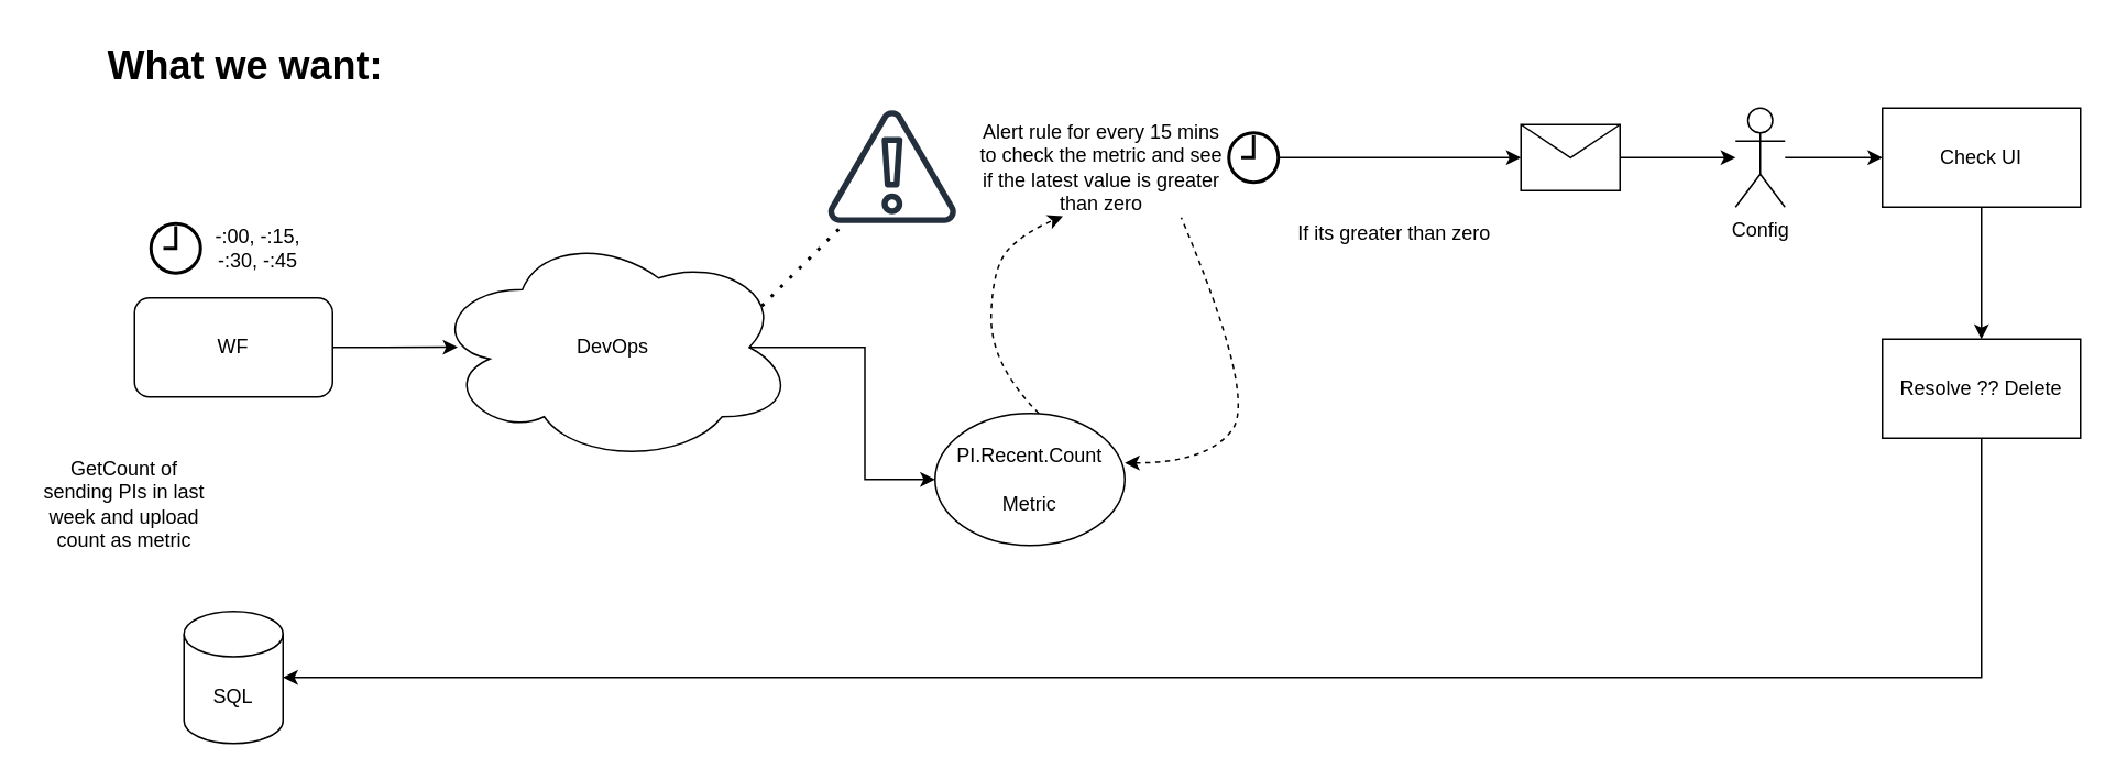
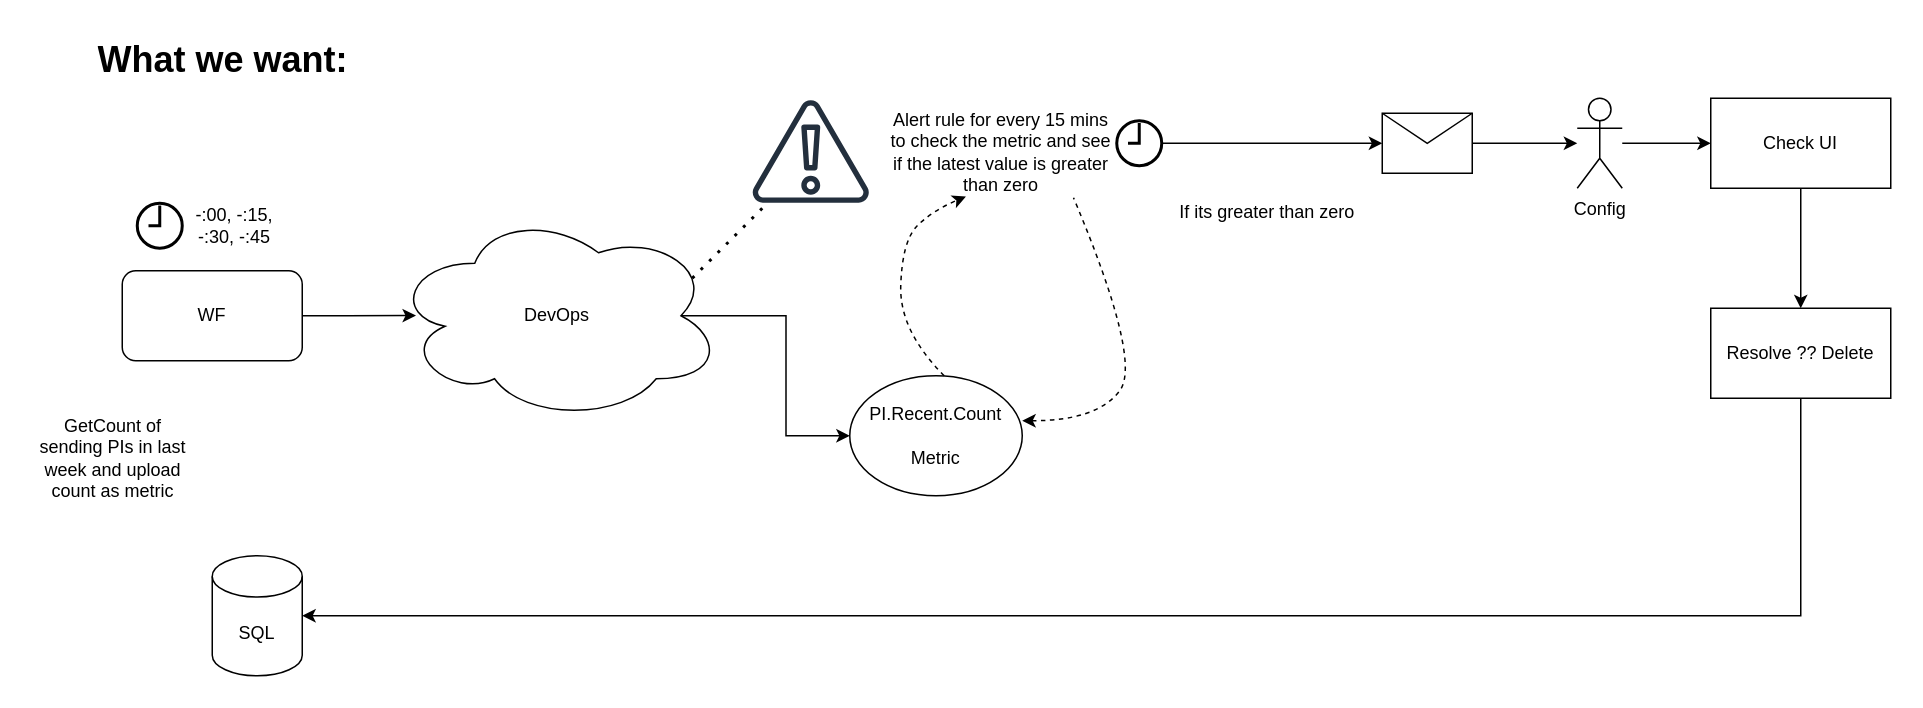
- <mxCell id="25" value="SQL" style="shape=cylinder3;whiteSpace=wrap;html=1;boundedLbl=1;backgroundOutline=1;size=13.75;" vertex="1" parent="1"><mxGeometry x="111" y="370" width="60" height="80" as="geometry" /></mxCell>
+ <mxCell id="25" value="SQL" style="shape=cylinder3;whiteSpace=wrap;html=1;boundedLbl=1;backgroundOutline=1;size=13.75;" vertex="1" parent="1"><mxGeometry x="141" y="370" width="60" height="80" as="geometry" /></mxCell>
